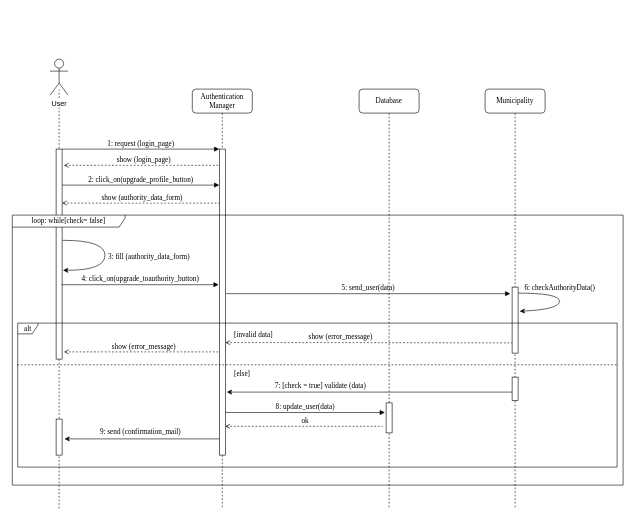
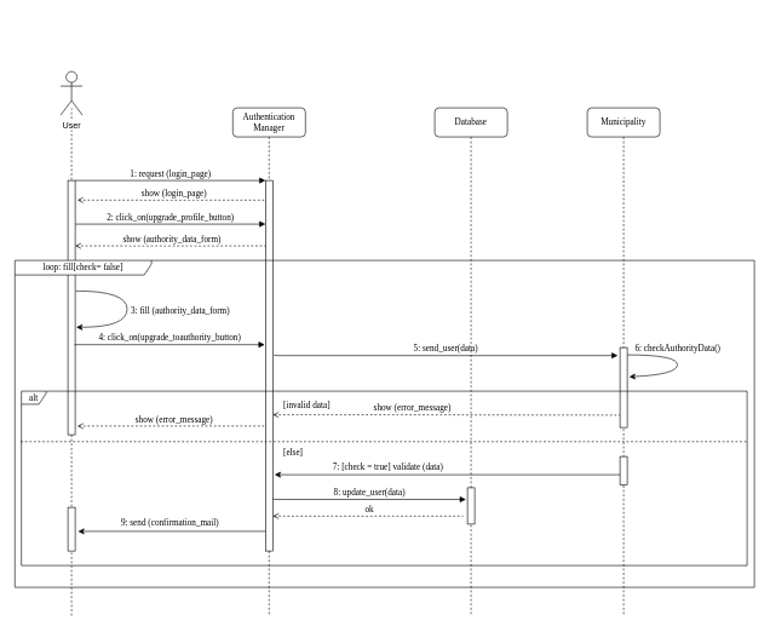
- <mxCell id="47" value="&lt;font color=&quot;#000000&quot;&gt;loop: while[check= false]&lt;/font&gt;" parent="1" style="shape=umlFrame;whiteSpace=wrap;html=1;labelBackgroundColor=none;fontFamily=Verdana;fontColor=#FFFFFF;width=188;height=20;" vertex="1"><mxGeometry as="geometry" width="1018" height="450" x="20" y="358" /></mxCell>
+ <mxCell id="47" value="&lt;font color=&quot;#000000&quot;&gt;loop: fill[check= false]&lt;/font&gt;" parent="1" style="shape=umlFrame;whiteSpace=wrap;html=1;labelBackgroundColor=none;fontFamily=Verdana;fontColor=#FFFFFF;width=188;height=20;" vertex="1"><mxGeometry as="geometry" width="1018" height="450" x="20" y="358" /></mxCell>
